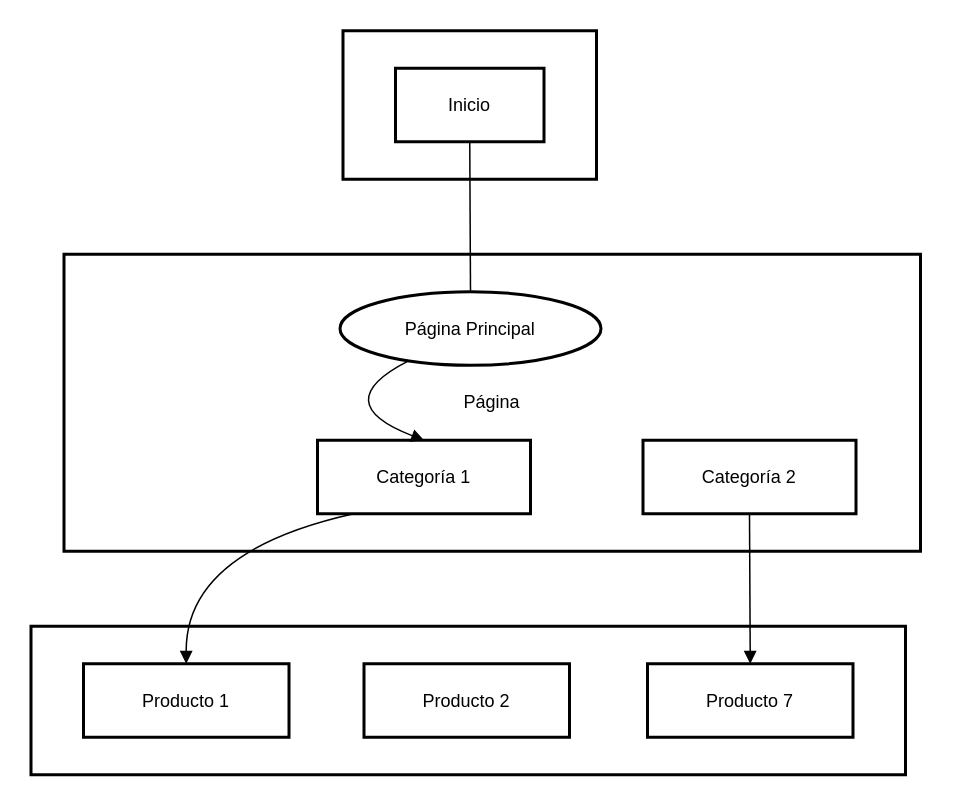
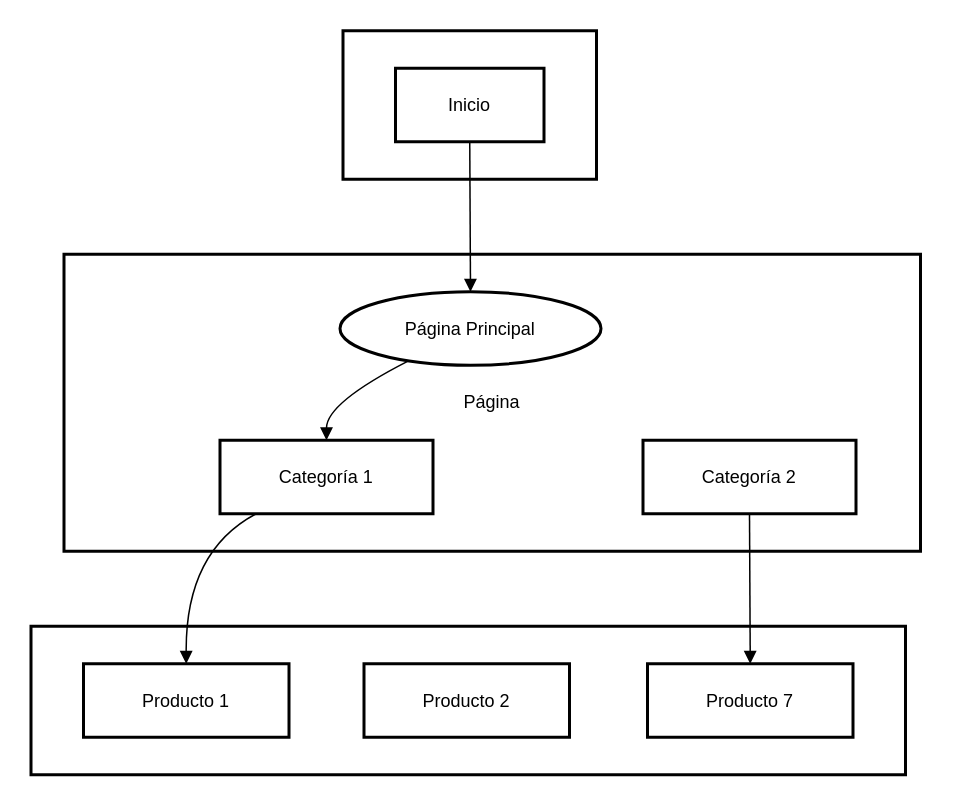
- <mxCell id="12" value="" style="curved=1;startArrow=none;endArrow=none;exitX=0.5;exitY=1;entryX=0.5;entryY=0;" edge="1" parent="1" source="5" target="6"><mxGeometry relative="1" as="geometry"><Array as="points" /></mxGeometry></mxCell>
+ <mxCell id="12" value="" style="curved=1;startArrow=none;endArrow=block;exitX=0.5;exitY=1;entryX=0.5;entryY=0;" edge="1" parent="1" source="5" target="6"><mxGeometry relative="1" as="geometry"><Array as="points" /></mxGeometry></mxCell>
- <mxCell id="7" value="Categoría 1" style="whiteSpace=wrap;strokeWidth=2;" vertex="1" parent="1"><mxGeometry x="211" y="293" width="142" height="49" as="geometry" /></mxCell>
+ <mxCell id="7" value="Categoría 1" style="whiteSpace=wrap;strokeWidth=2;" vertex="1" parent="1"><mxGeometry x="146" y="293" width="142" height="49" as="geometry" /></mxCell>
